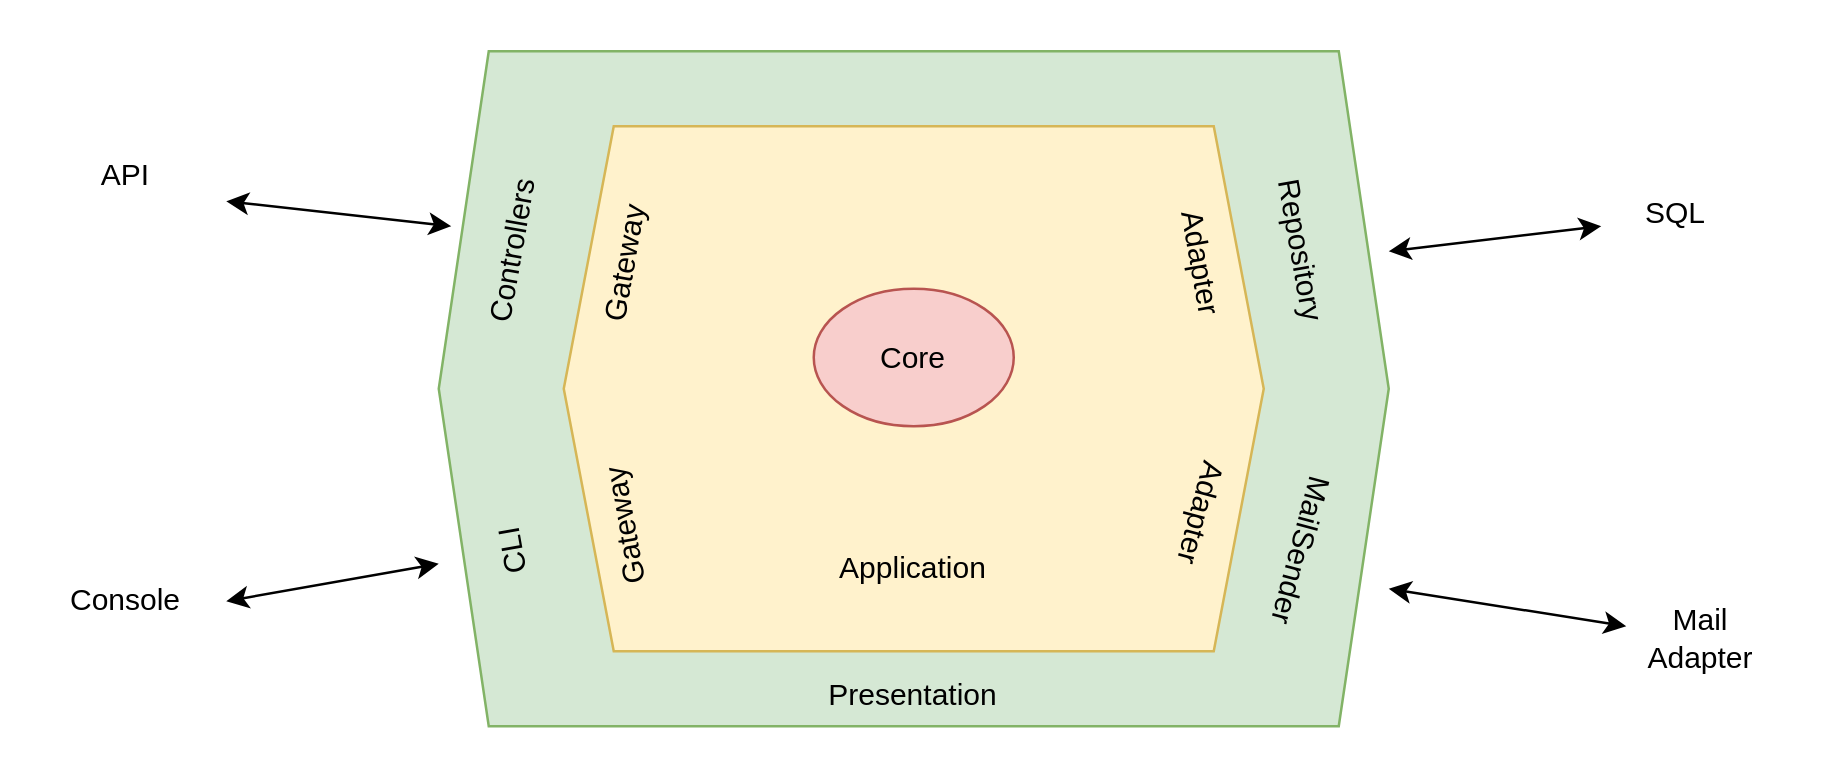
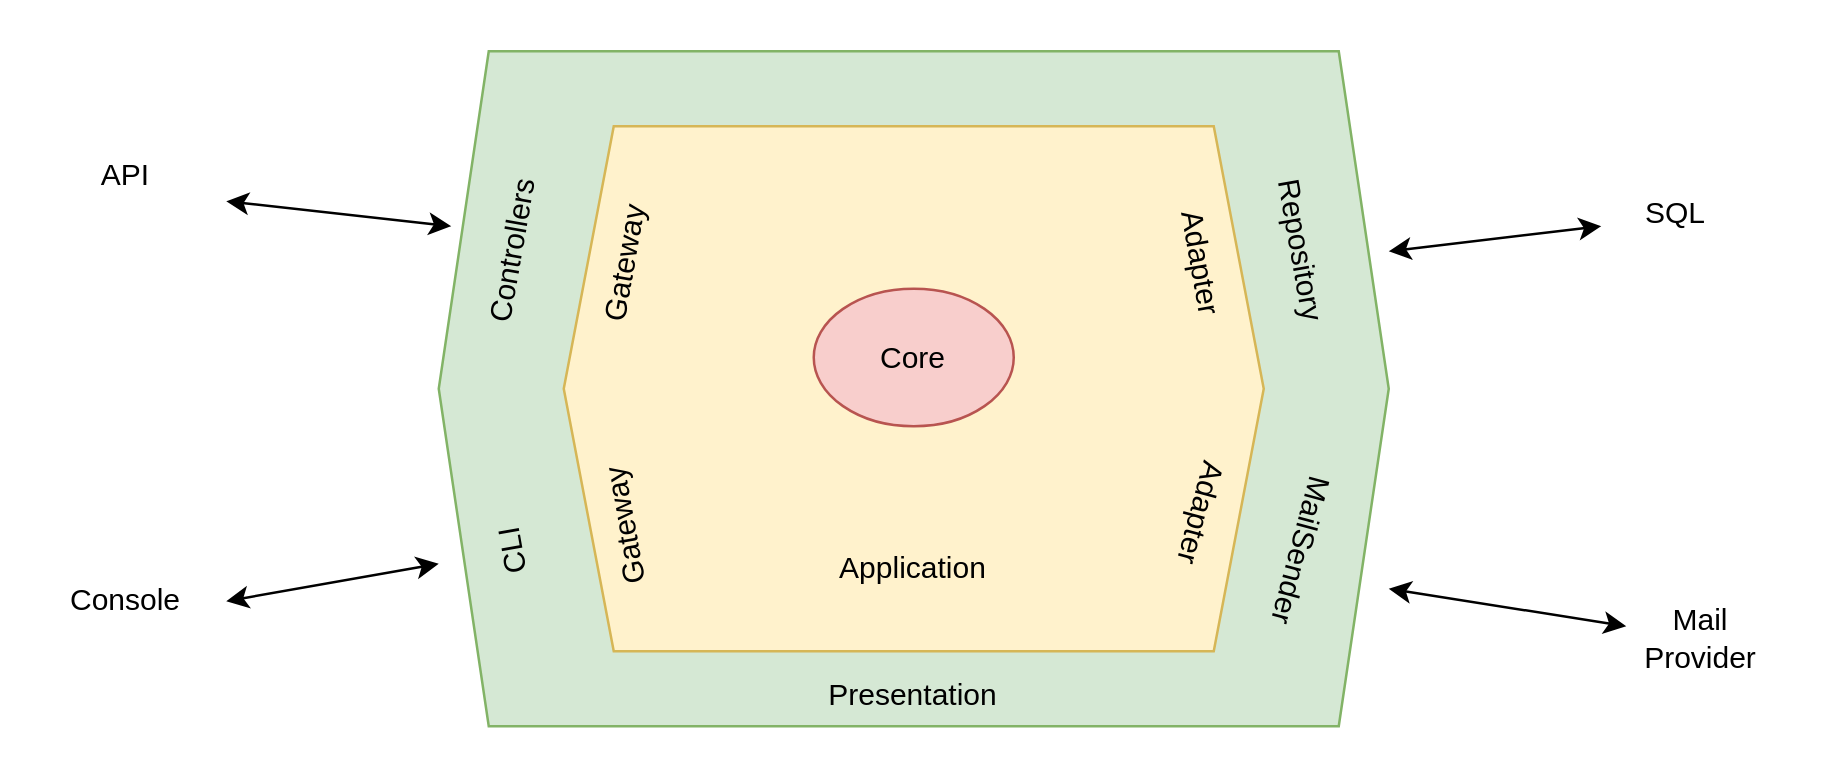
- <mxCell id="16" value="Mail Adapter" style="text;html=1;align=center;verticalAlign=middle;whiteSpace=wrap;rounded=0;" vertex="1" parent="1"><mxGeometry x="650" y="240" width="60" height="30" as="geometry" /></mxCell>
+ <mxCell id="16" value="Mail Provider" style="text;html=1;align=center;verticalAlign=middle;whiteSpace=wrap;rounded=0;" vertex="1" parent="1"><mxGeometry x="650" y="240" width="60" height="30" as="geometry" /></mxCell>
